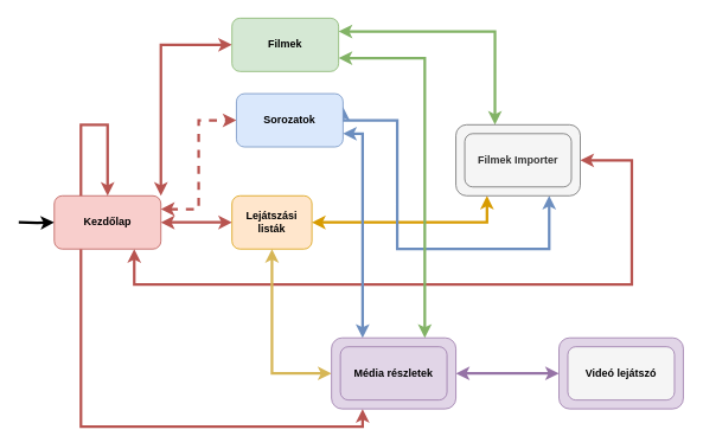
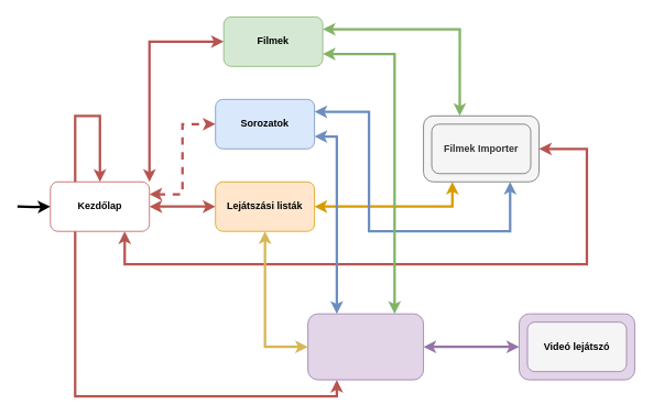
- <mxCell id="17" value="&lt;b&gt;Filmek&lt;/b&gt;" style="rounded=1;whiteSpace=wrap;html=1;fillColor=#d5e8d4;strokeColor=#82b366;" parent="1" vertex="1"><mxGeometry x="260" y="20" width="120" height="60" as="geometry" /></mxCell>
+ <mxCell id="17" value="&lt;b&gt;Filmek&lt;/b&gt;" style="rounded=1;whiteSpace=wrap;html=1;fillColor=#d5e8d4;strokeColor=#82b366;" parent="1" vertex="1"><mxGeometry x="270" y="20" width="120" height="60" as="geometry" /></mxCell>
- <mxCell id="14" value="&lt;b&gt;Sorozatok&lt;/b&gt;" style="rounded=1;whiteSpace=wrap;html=1;fillColor=#dae8fc;strokeColor=#6c8ebf;" parent="1" vertex="1"><mxGeometry x="265" y="105" width="120" height="60" as="geometry" /></mxCell>
+ <mxCell id="14" value="&lt;b&gt;Sorozatok&lt;/b&gt;" style="rounded=1;whiteSpace=wrap;html=1;fillColor=#dae8fc;strokeColor=#6c8ebf;" parent="1" vertex="1"><mxGeometry x="260" y="120" width="120" height="60" as="geometry" /></mxCell>
- <mxCell id="8" value="&lt;b&gt;Kezdőlap&lt;/b&gt;" style="rounded=1;whiteSpace=wrap;html=1;fillColor=#f8cecc;strokeColor=#b85450;" parent="1" vertex="1"><mxGeometry x="60" y="220" width="120" height="60" as="geometry" /></mxCell>
+ <mxCell id="8" value="&lt;b&gt;Kezdőlap&lt;/b&gt;" style="rounded=1;whiteSpace=wrap;html=1;fillColor=#ffffff;strokeColor=#b85450;" parent="1" vertex="1"><mxGeometry x="60" y="220" width="120" height="60" as="geometry" /></mxCell>
- <mxCell id="11" value="&lt;b&gt;Lejátszási listák&lt;/b&gt;" style="rounded=1;whiteSpace=wrap;html=1;fillColor=#ffe6cc;strokeColor=#d79b00;" parent="1" vertex="1"><mxGeometry x="260" y="220" width="90" height="60" as="geometry" /></mxCell>
+ <mxCell id="11" value="&lt;b&gt;Lejátszási listák&lt;/b&gt;" style="rounded=1;whiteSpace=wrap;html=1;fillColor=#ffe6cc;strokeColor=#d79b00;" parent="1" vertex="1"><mxGeometry x="260" y="220" width="120" height="60" as="geometry" /></mxCell>
- <mxCell id="20" value="&lt;b&gt;Média részletek&lt;/b&gt;" style="rounded=1;whiteSpace=wrap;html=1;fillColor=#e1d5e7;strokeColor=#9673a6;" parent="1" vertex="1"><mxGeometry x="382" y="390" width="120" height="60" as="geometry" /></mxCell>
